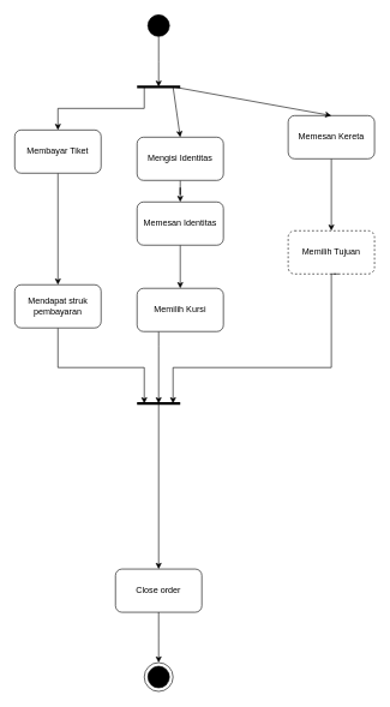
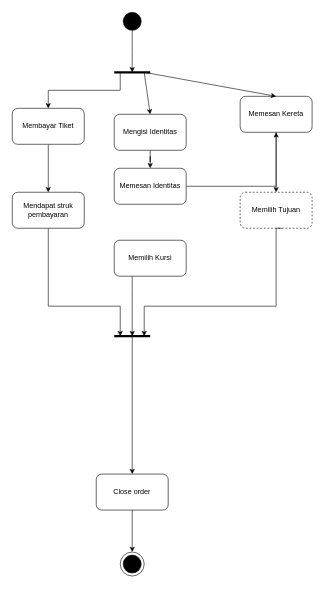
- <mxCell id="25" value="" style="edgeStyle=orthogonalEdgeStyle;rounded=0;orthogonalLoop=1;jettySize=auto;html=1;" parent="1" source="26" target="28" edge="1"><mxGeometry relative="1" as="geometry" /></mxCell>
+ <mxCell id="25" value="" style="edgeStyle=orthogonalEdgeStyle;rounded=0;orthogonalLoop=1;jettySize=auto;html=1;" parent="1" source="26" target="8" edge="1"><mxGeometry relative="1" as="geometry" /></mxCell>
- <mxCell id="17" value="Mendapat struk pembayaran" style="rounded=1;whiteSpace=wrap;html=1;fillColor=#FFFFFF;" parent="1" vertex="1"><mxGeometry x="20" y="395" width="120" height="60" as="geometry" /></mxCell>
+ <mxCell id="17" value="Mendapat struk pembayaran" style="rounded=1;whiteSpace=wrap;html=1;fillColor=#FFFFFF;" parent="1" vertex="1"><mxGeometry x="20" y="320" width="120" height="60" as="geometry" /></mxCell>
